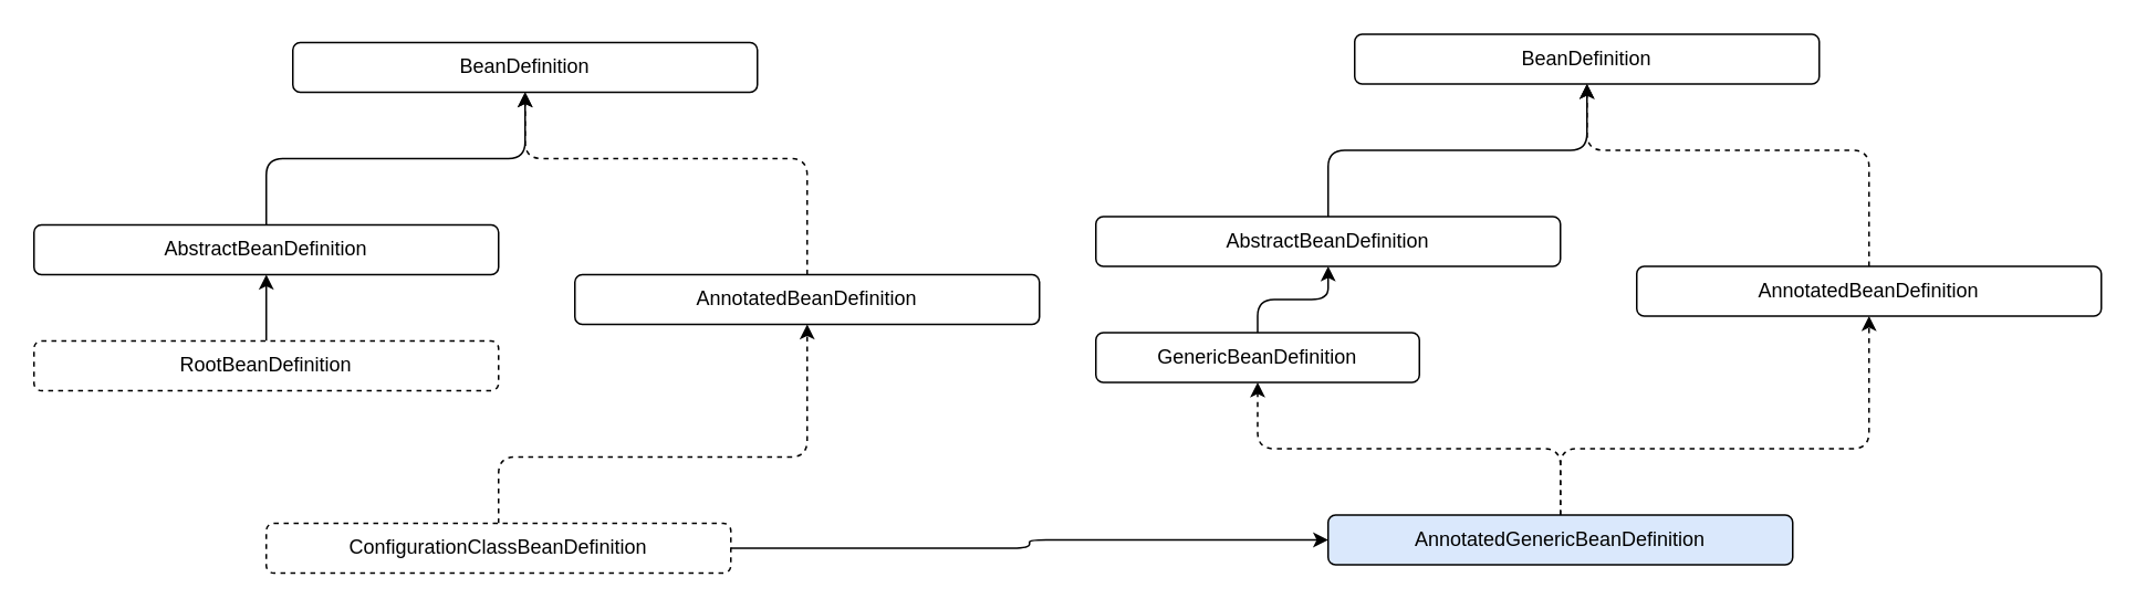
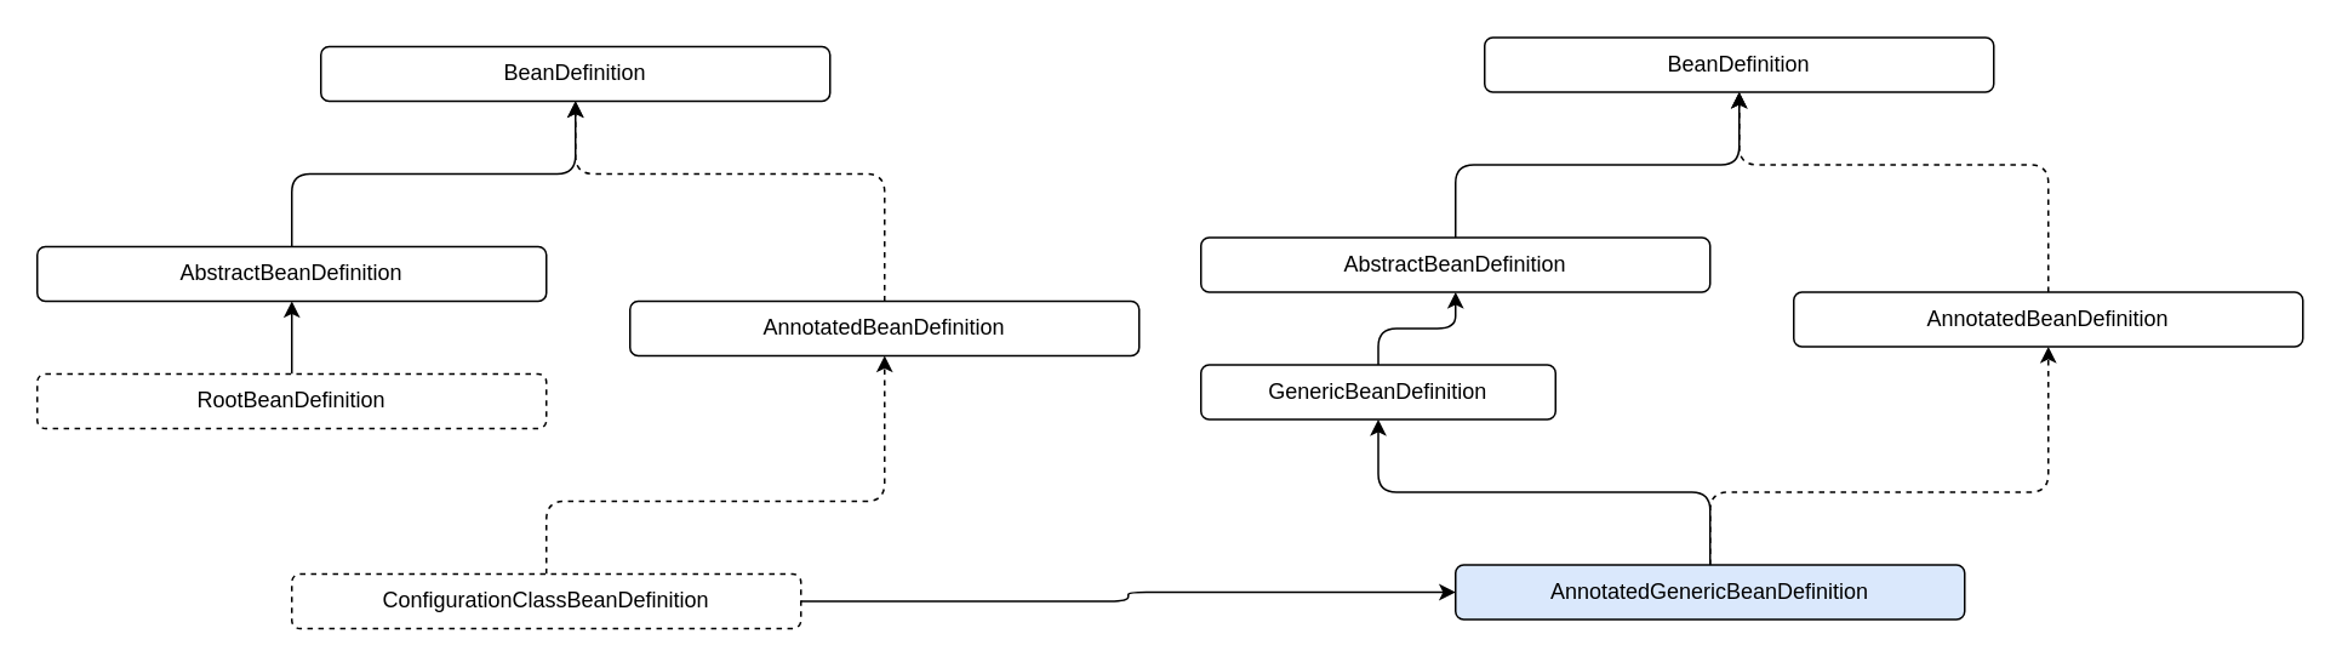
- <mxCell id="2" value="" style="edgeStyle=orthogonalEdgeStyle;orthogonalLoop=1;jettySize=auto;html=1;dashed=1;" edge="1" parent="1" source="4" target="6"><mxGeometry relative="1" as="geometry" /></mxCell>
+ <mxCell id="2" value="" style="edgeStyle=orthogonalEdgeStyle;orthogonalLoop=1;jettySize=auto;html=1;" edge="1" parent="1" source="4" target="6"><mxGeometry relative="1" as="geometry" /></mxCell>
